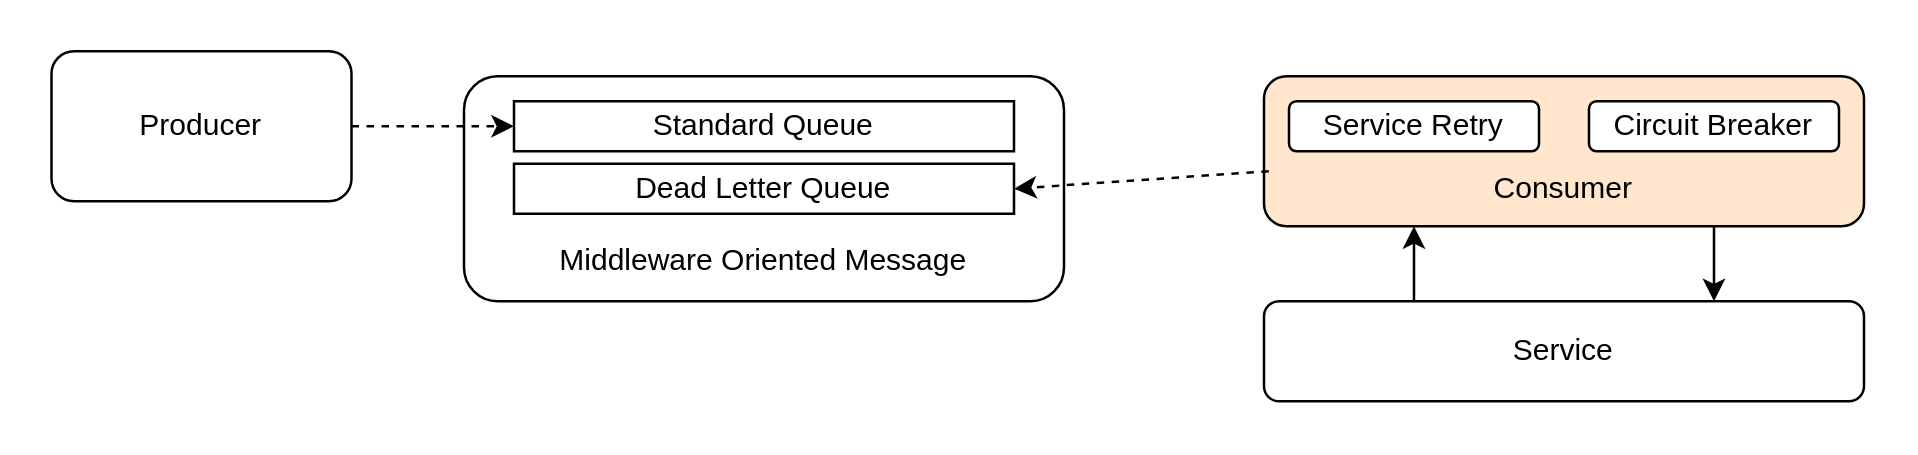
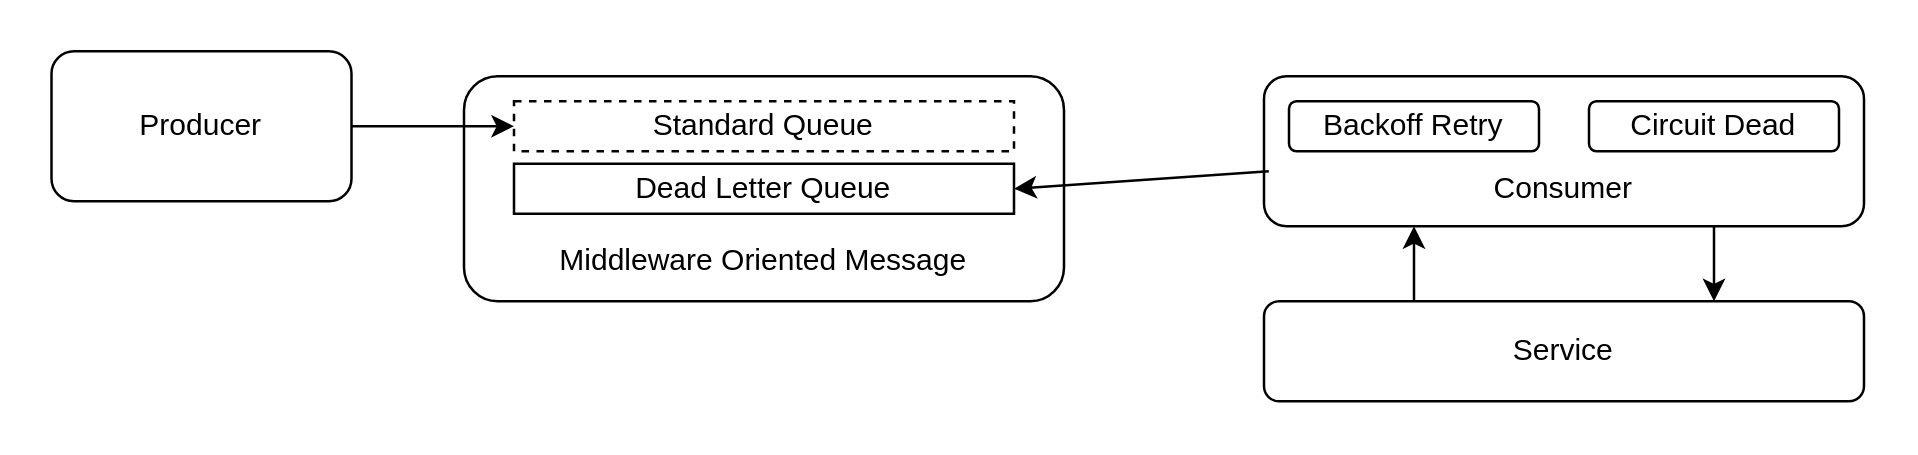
- <mxCell id="11" value="" style="endArrow=classic;html=1;rounded=0;exitX=1;exitY=0.5;exitDx=0;exitDy=0;entryX=0;entryY=0.5;entryDx=0;entryDy=0;dashed=1;" edge="1" parent="1" source="2" target="4"><mxGeometry width="50" height="50" relative="1" as="geometry"><mxPoint x="325" y="190" as="sourcePoint" /><mxPoint x="375" y="140" as="targetPoint" /></mxGeometry></mxCell>
+ <mxCell id="11" value="" style="endArrow=classic;html=1;rounded=0;exitX=1;exitY=0.5;exitDx=0;exitDy=0;entryX=0;entryY=0.5;entryDx=0;entryDy=0;" edge="1" parent="1" source="2" target="4"><mxGeometry width="50" height="50" relative="1" as="geometry"><mxPoint x="325" y="190" as="sourcePoint" /><mxPoint x="375" y="140" as="targetPoint" /></mxGeometry></mxCell>
- <mxCell id="4" value="Standard Queue" style="rounded=0;whiteSpace=wrap;html=1;" vertex="1" parent="1"><mxGeometry x="205" y="40" width="200" height="20" as="geometry" /></mxCell>
+ <mxCell id="4" value="Standard Queue" style="rounded=0;whiteSpace=wrap;html=1;dashed=1;" vertex="1" parent="1"><mxGeometry x="205" y="40" width="200" height="20" as="geometry" /></mxCell>
- <mxCell id="8" value="Service Retry" style="rounded=1;whiteSpace=wrap;html=1;" vertex="1" parent="1"><mxGeometry x="515" y="40" width="100" height="20" as="geometry" /></mxCell>
+ <mxCell id="8" value="Backoff Retry" style="rounded=1;whiteSpace=wrap;html=1;" vertex="1" parent="1"><mxGeometry x="515" y="40" width="100" height="20" as="geometry" /></mxCell>
- <mxCell id="9" value="Circuit Breaker" style="rounded=1;whiteSpace=wrap;html=1;" vertex="1" parent="1"><mxGeometry x="635" y="40" width="100" height="20" as="geometry" /></mxCell>
+ <mxCell id="9" value="Circuit Dead" style="rounded=1;whiteSpace=wrap;html=1;" vertex="1" parent="1"><mxGeometry x="635" y="40" width="100" height="20" as="geometry" /></mxCell>
- <mxCell id="7" value="&lt;div&gt;&lt;br&gt;&lt;/div&gt;&lt;div&gt;&lt;br&gt;&lt;/div&gt;Consumer" style="rounded=1;whiteSpace=wrap;html=1;fillColor=#ffe6cc;" vertex="1" parent="1"><mxGeometry x="505" y="30" width="240" height="60" as="geometry" /></mxCell>
+ <mxCell id="7" value="&lt;div&gt;&lt;br&gt;&lt;/div&gt;&lt;div&gt;&lt;br&gt;&lt;/div&gt;Consumer" style="rounded=1;whiteSpace=wrap;html=1;" vertex="1" parent="1"><mxGeometry x="505" y="30" width="240" height="60" as="geometry" /></mxCell>
- <mxCell id="12" value="" style="endArrow=classic;html=1;rounded=0;exitX=0.008;exitY=0.633;exitDx=0;exitDy=0;exitPerimeter=0;entryX=1;entryY=0.5;entryDx=0;entryDy=0;dashed=1;" edge="1" parent="1" source="7" target="5"><mxGeometry width="50" height="50" relative="1" as="geometry"><mxPoint x="435" y="140" as="sourcePoint" /><mxPoint x="485" y="90" as="targetPoint" /></mxGeometry></mxCell>
+ <mxCell id="12" value="" style="endArrow=classic;html=1;rounded=0;exitX=0.008;exitY=0.633;exitDx=0;exitDy=0;exitPerimeter=0;entryX=1;entryY=0.5;entryDx=0;entryDy=0;" edge="1" parent="1" source="7" target="5"><mxGeometry width="50" height="50" relative="1" as="geometry"><mxPoint x="435" y="140" as="sourcePoint" /><mxPoint x="485" y="90" as="targetPoint" /></mxGeometry></mxCell>
